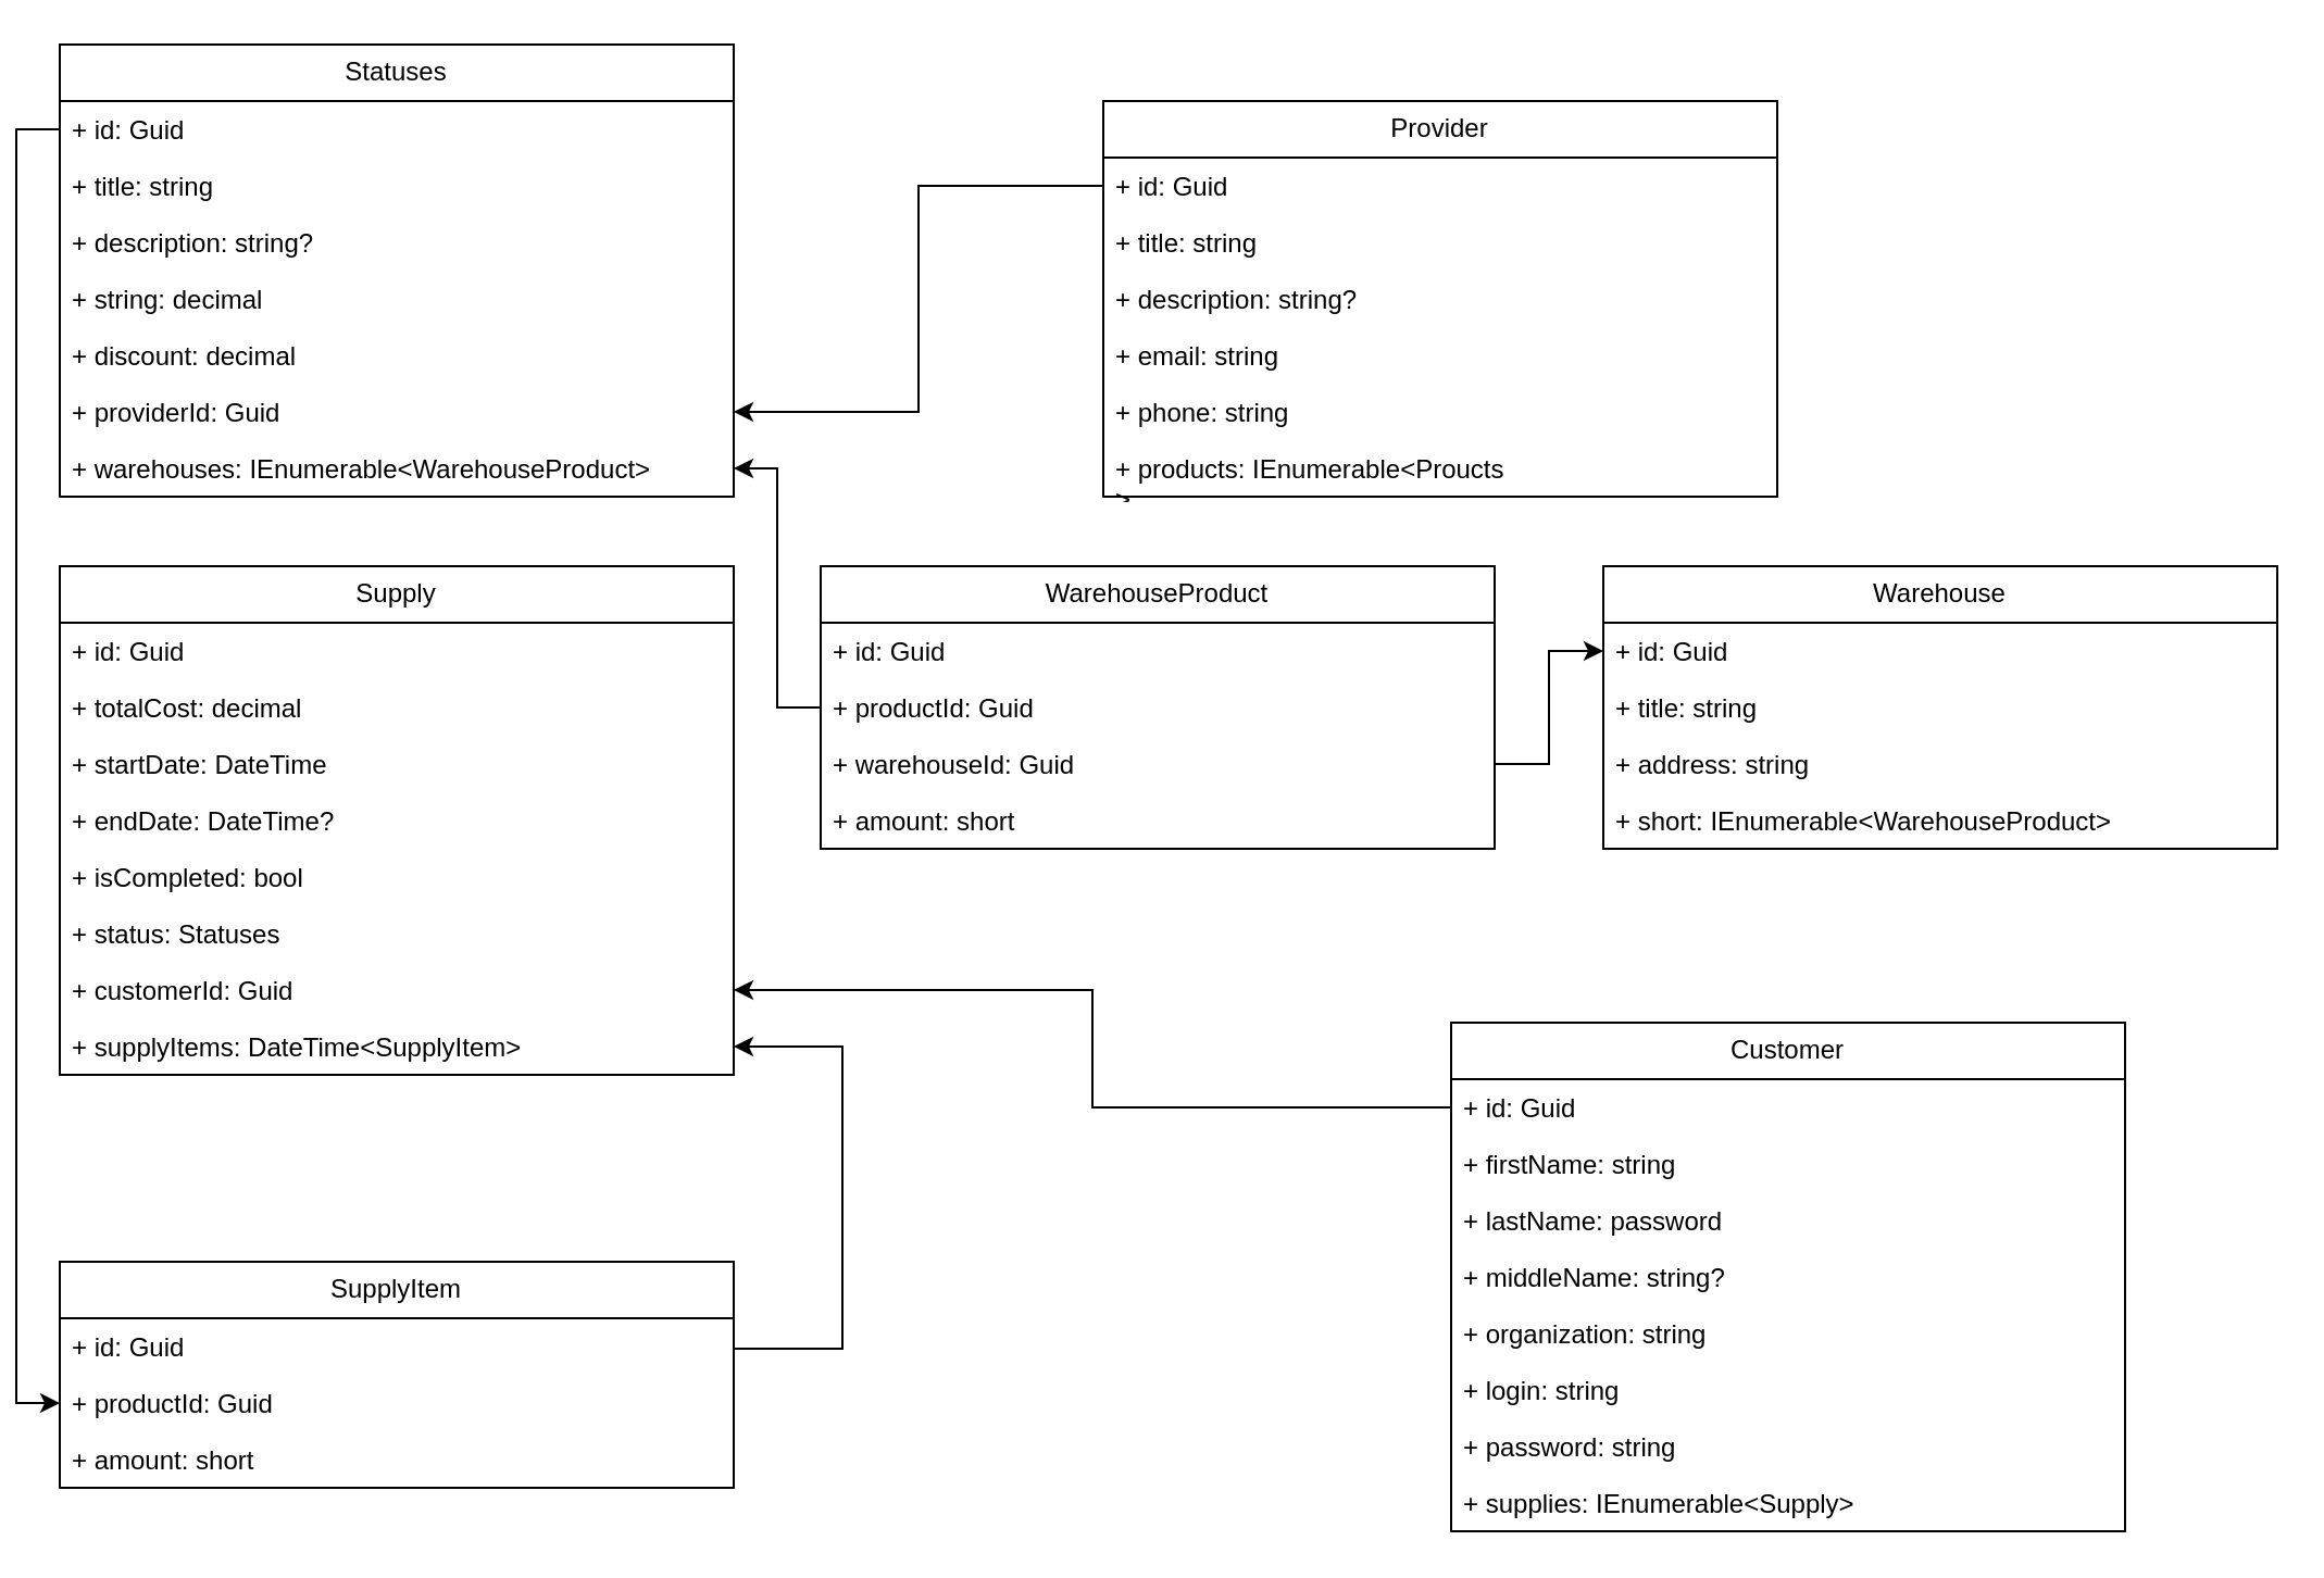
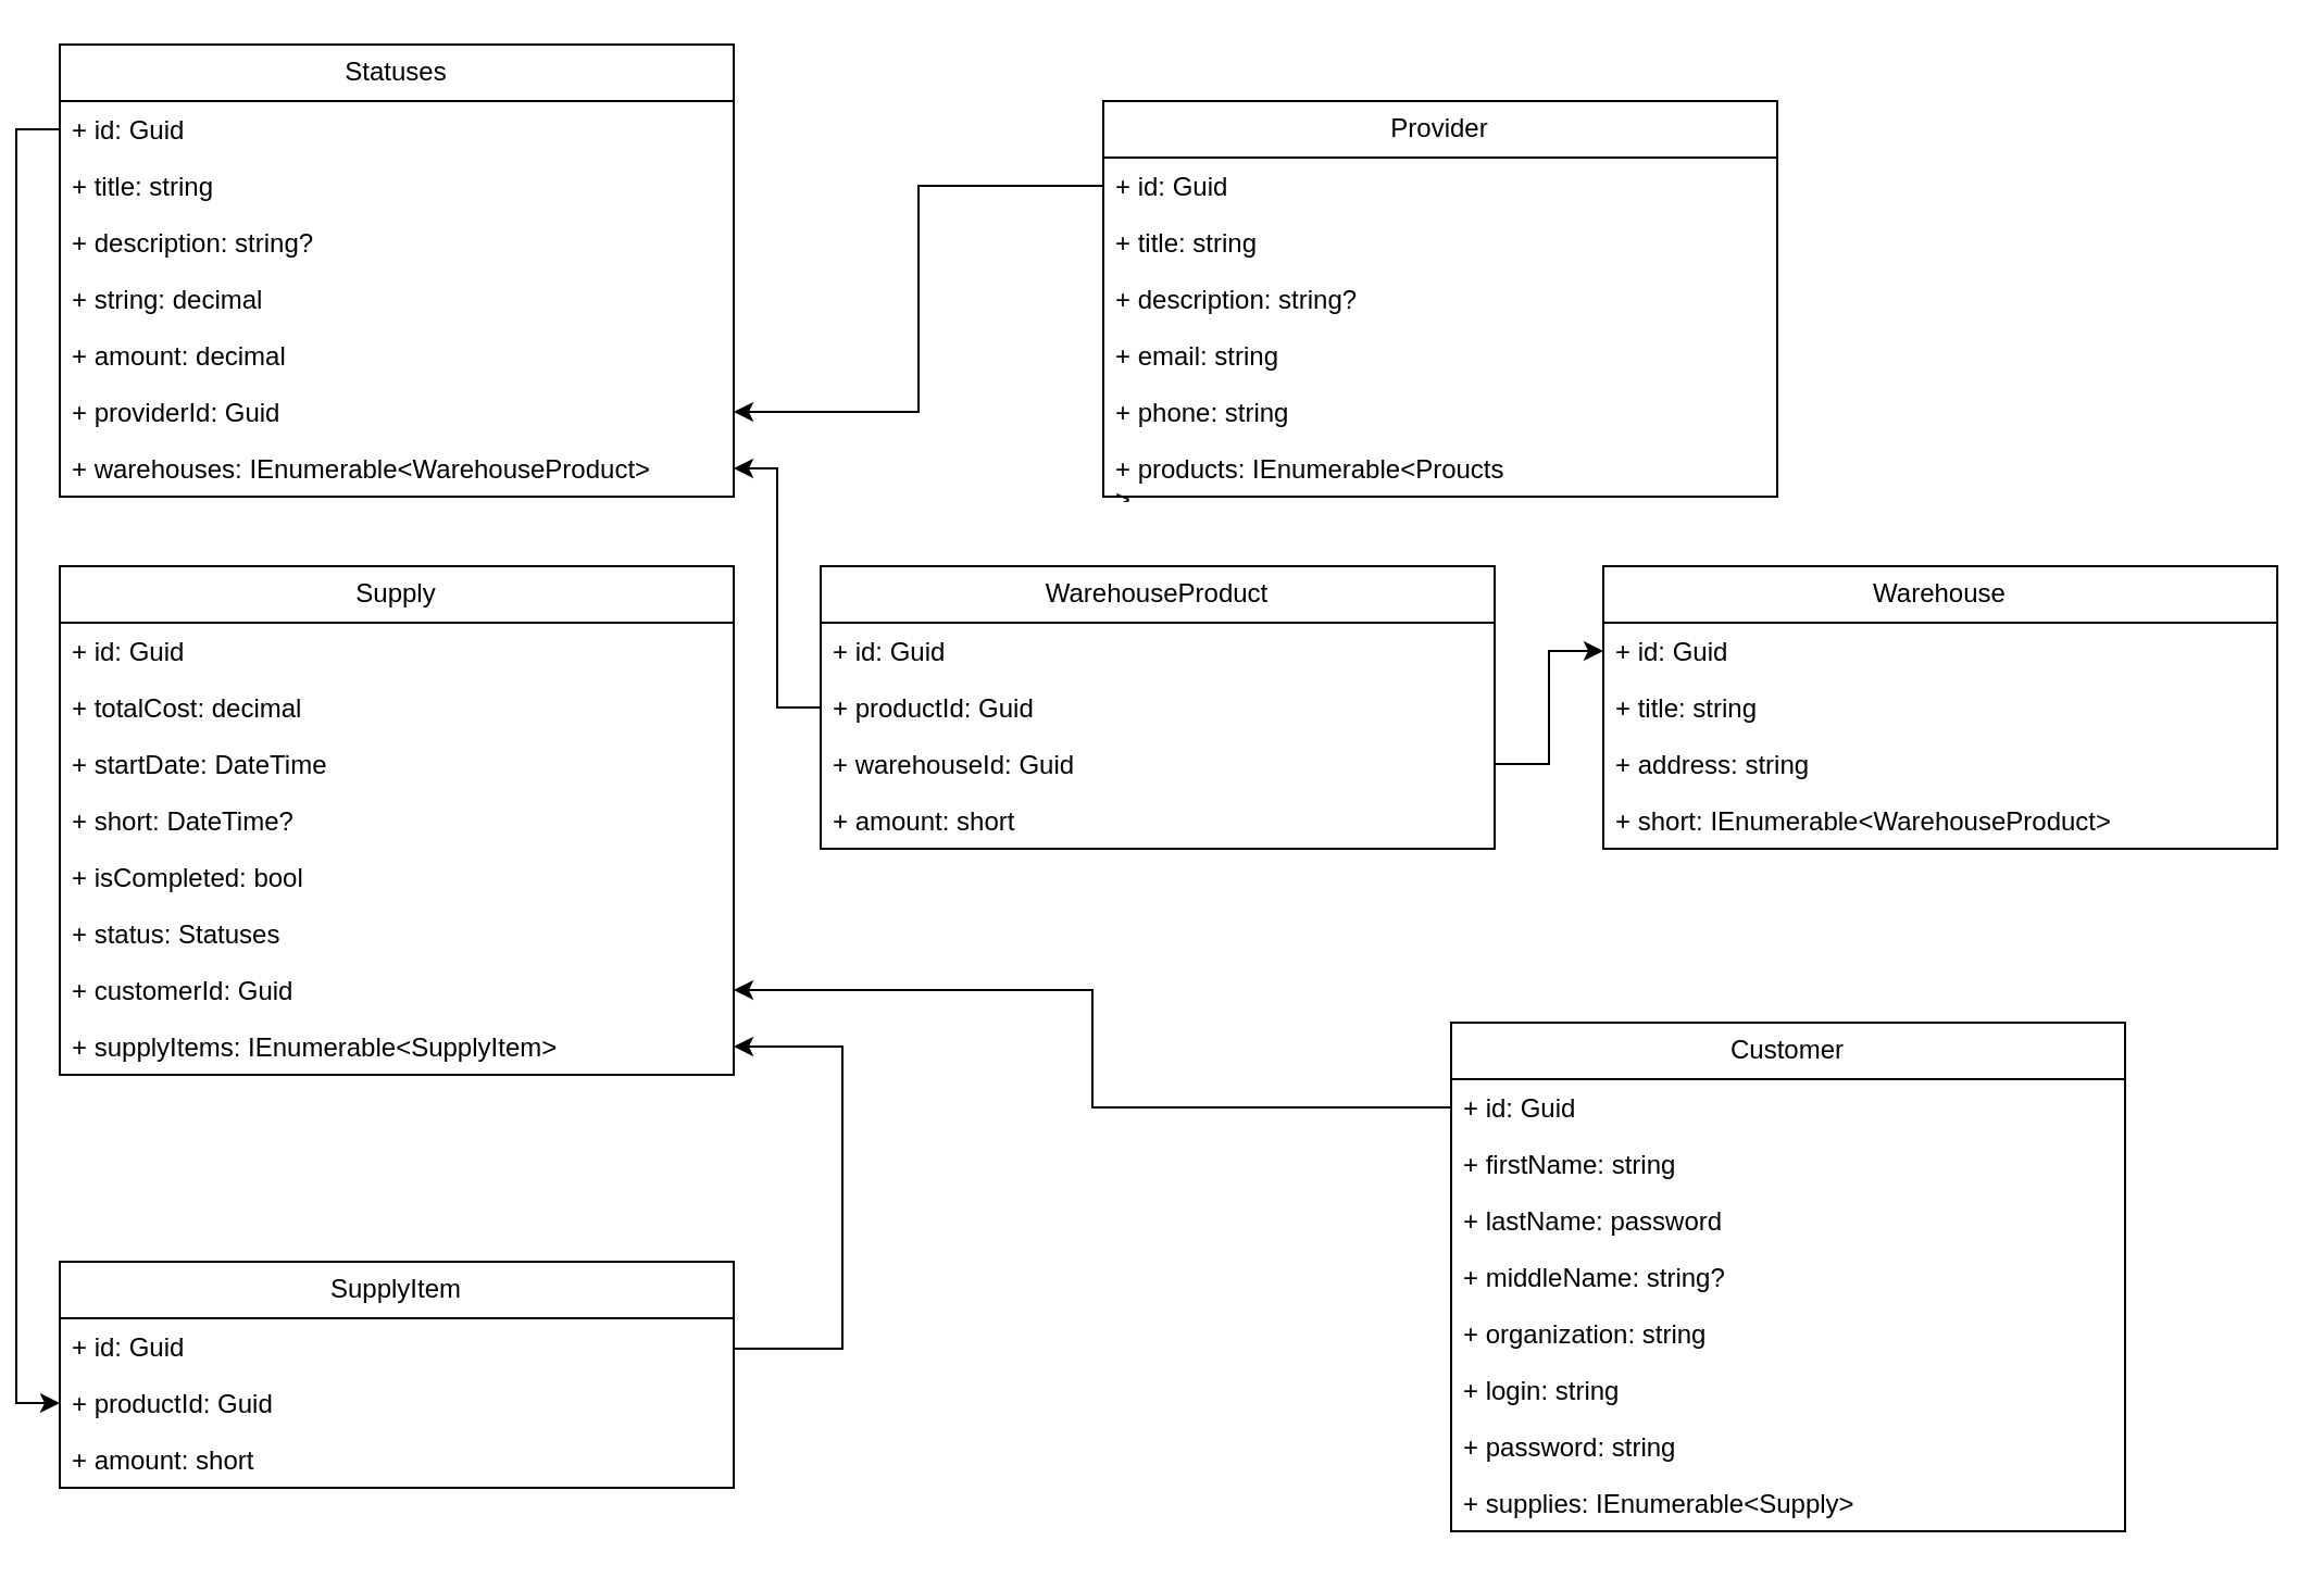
- <mxCell id="7" value="+ discount: decimal" style="text;strokeColor=none;fillColor=none;align=left;verticalAlign=top;spacingLeft=4;spacingRight=4;overflow=hidden;rotatable=0;points=[[0,0.5],[1,0.5]];portConstraint=eastwest;whiteSpace=wrap;html=1;" vertex="1" parent="2"><mxGeometry y="130" width="310" height="26" as="geometry" /></mxCell>
+ <mxCell id="7" value="+ amount: decimal" style="text;strokeColor=none;fillColor=none;align=left;verticalAlign=top;spacingLeft=4;spacingRight=4;overflow=hidden;rotatable=0;points=[[0,0.5],[1,0.5]];portConstraint=eastwest;whiteSpace=wrap;html=1;" vertex="1" parent="2"><mxGeometry y="130" width="310" height="26" as="geometry" /></mxCell>
- <mxCell id="26" value="+ endDate: DateTime?" style="text;strokeColor=none;fillColor=none;align=left;verticalAlign=top;spacingLeft=4;spacingRight=4;overflow=hidden;rotatable=0;points=[[0,0.5],[1,0.5]];portConstraint=eastwest;whiteSpace=wrap;html=1;" vertex="1" parent="22"><mxGeometry y="104" width="310" height="26" as="geometry" /></mxCell>
+ <mxCell id="26" value="+ short: DateTime?" style="text;strokeColor=none;fillColor=none;align=left;verticalAlign=top;spacingLeft=4;spacingRight=4;overflow=hidden;rotatable=0;points=[[0,0.5],[1,0.5]];portConstraint=eastwest;whiteSpace=wrap;html=1;" vertex="1" parent="22"><mxGeometry y="104" width="310" height="26" as="geometry" /></mxCell>
- <mxCell id="30" value="+ supplyItems: DateTime&amp;lt;SupplyItem&amp;gt;" style="text;strokeColor=none;fillColor=none;align=left;verticalAlign=top;spacingLeft=4;spacingRight=4;overflow=hidden;rotatable=0;points=[[0,0.5],[1,0.5]];portConstraint=eastwest;whiteSpace=wrap;html=1;" vertex="1" parent="22"><mxGeometry y="208" width="310" height="26" as="geometry" /></mxCell>
+ <mxCell id="30" value="+ supplyItems: IEnumerable&amp;lt;SupplyItem&amp;gt;" style="text;strokeColor=none;fillColor=none;align=left;verticalAlign=top;spacingLeft=4;spacingRight=4;overflow=hidden;rotatable=0;points=[[0,0.5],[1,0.5]];portConstraint=eastwest;whiteSpace=wrap;html=1;" vertex="1" parent="22"><mxGeometry y="208" width="310" height="26" as="geometry" /></mxCell>
